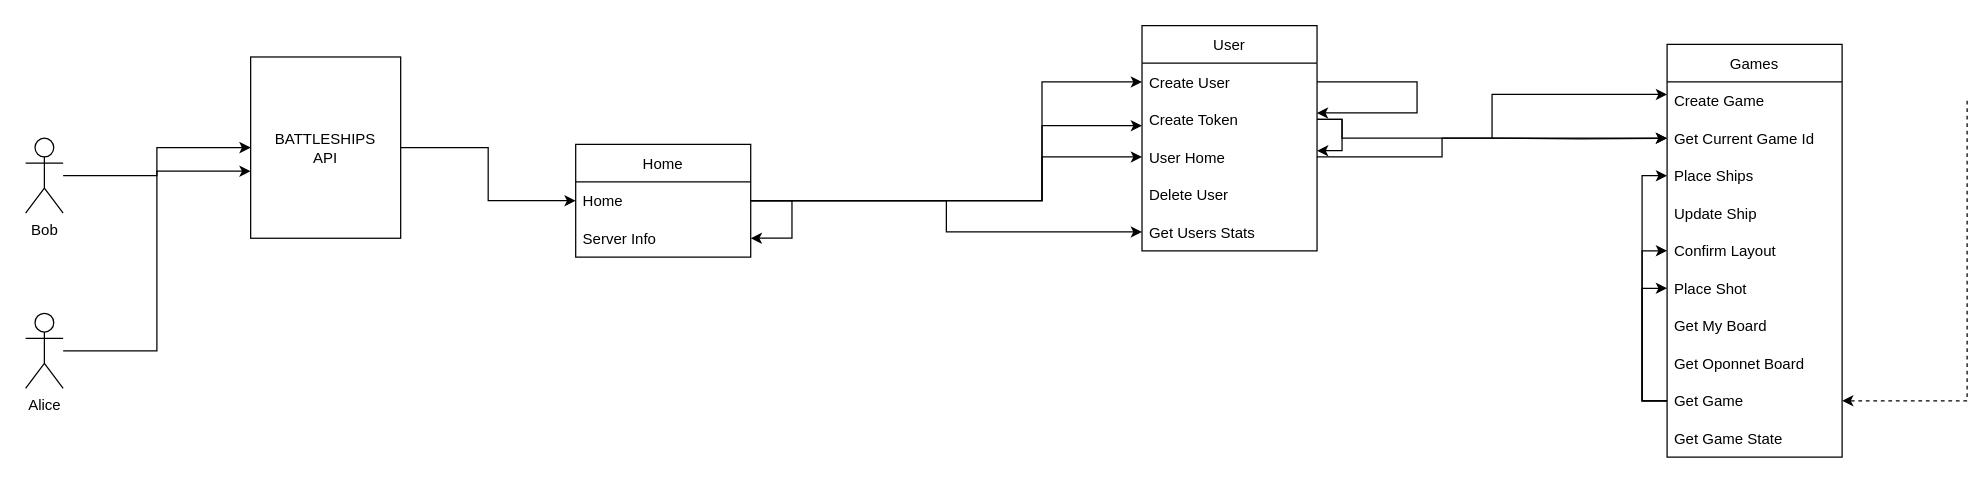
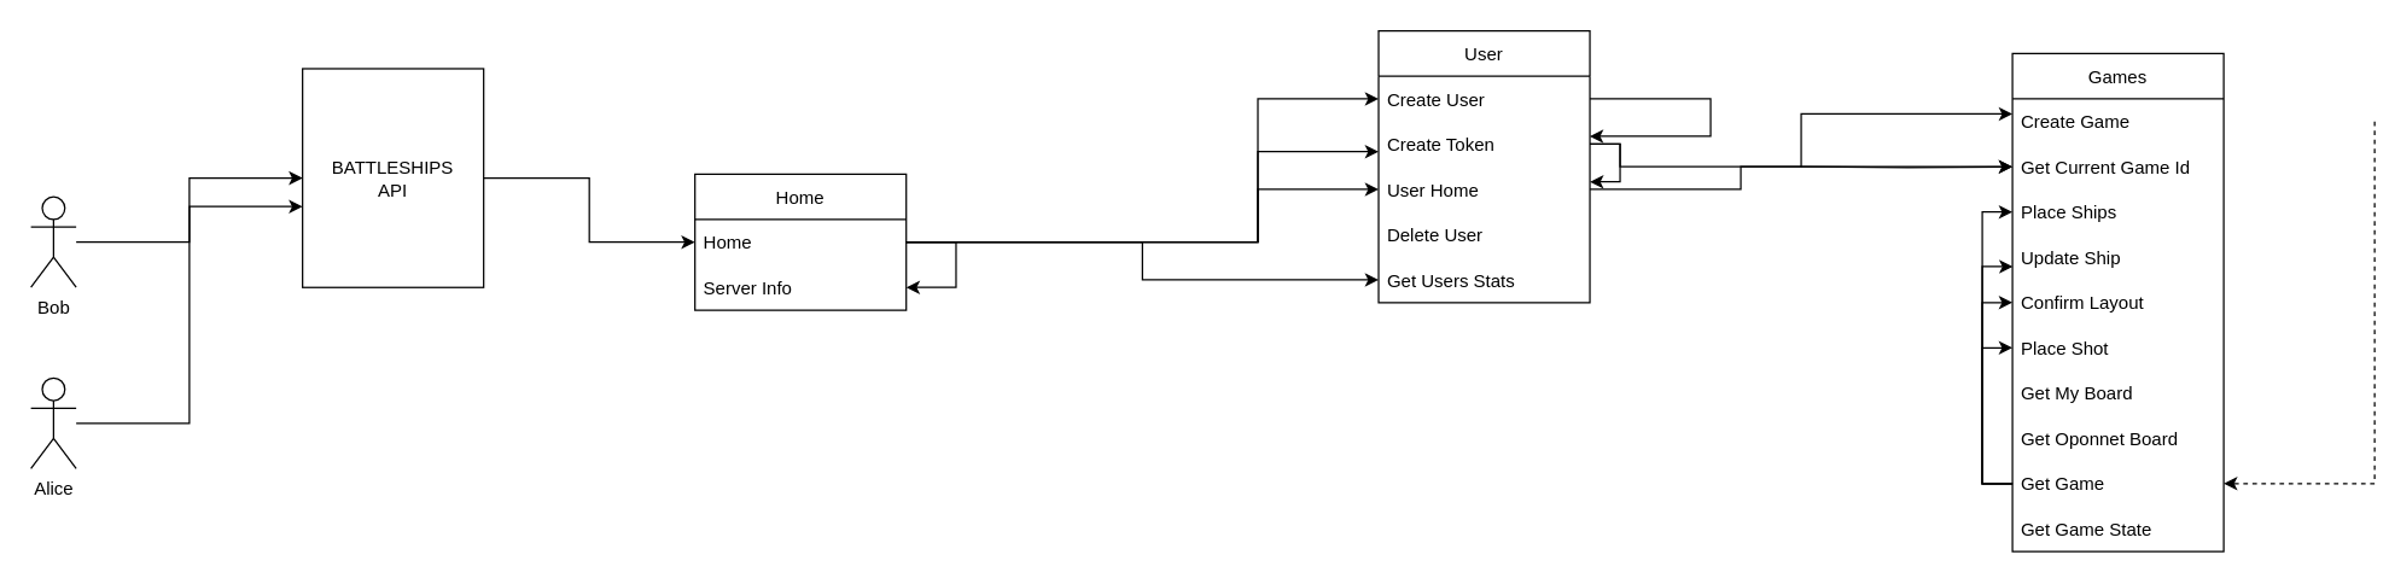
- <mxCell id="3" value="Bob" style="shape=umlActor;verticalLabelPosition=bottom;verticalAlign=top;html=1;outlineConnect=0;" parent="1" vertex="1"><mxGeometry x="20" y="110" width="30" height="60" as="geometry" /></mxCell>
+ <mxCell id="3" value="Bob" style="shape=umlActor;verticalLabelPosition=bottom;verticalAlign=top;html=1;outlineConnect=0;" parent="1" vertex="1"><mxGeometry x="20" y="130" width="30" height="60" as="geometry" /></mxCell>
+ <mxCell id="29" style="edgeStyle=orthogonalEdgeStyle;rounded=0;orthogonalLoop=1;jettySize=auto;html=1;entryX=0.002;entryY=0.706;entryDx=0;entryDy=0;entryPerimeter=0;" parent="18" source="32" target="23" edge="1"><mxGeometry relative="1" as="geometry" /></mxCell>
